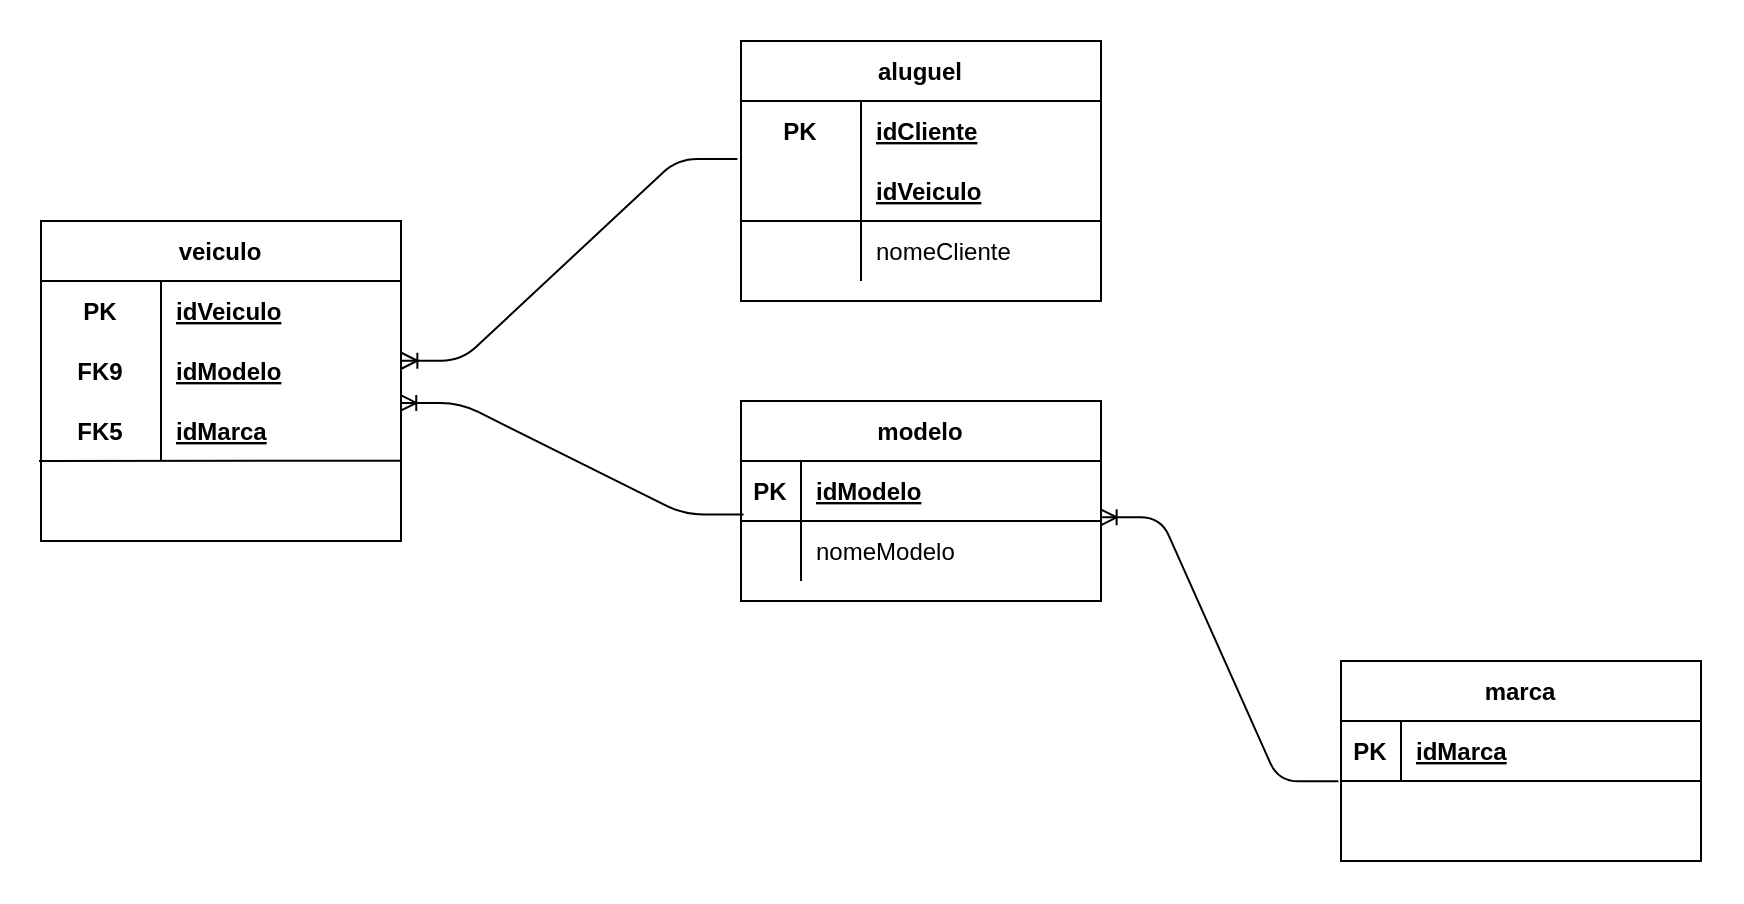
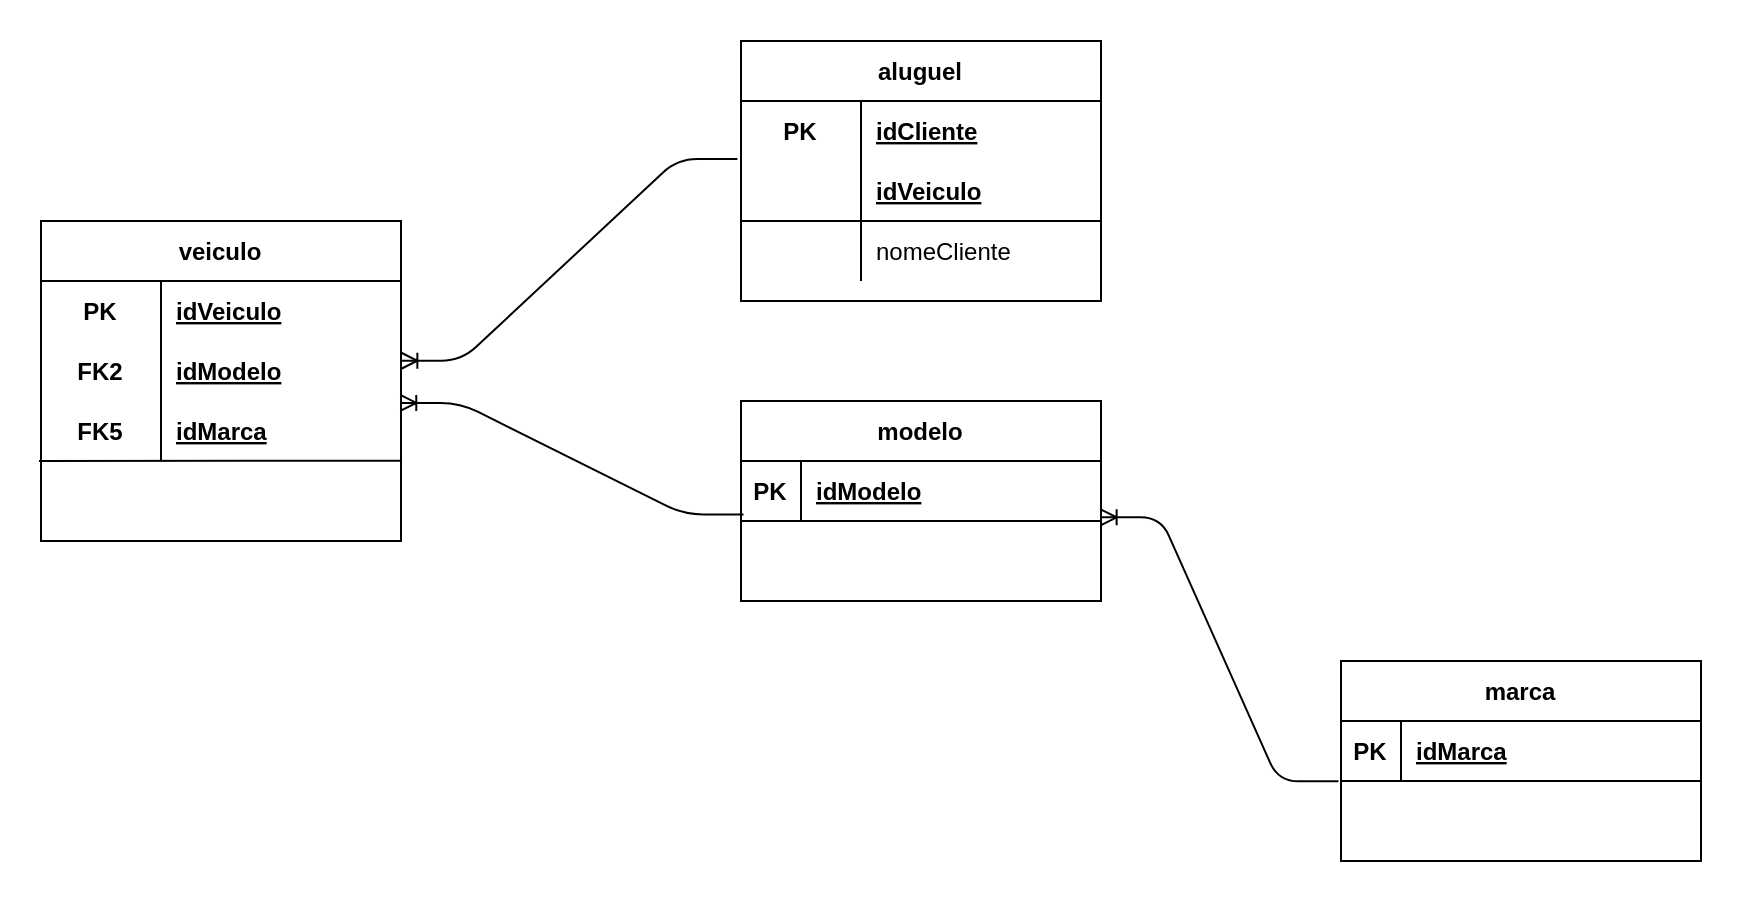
- <mxCell id="7" value="FK9" style="shape=partialRectangle;connectable=0;fillColor=none;top=0;left=0;bottom=0;right=0;fontStyle=1;overflow=hidden;" vertex="1" parent="6"><mxGeometry width="60" height="30" as="geometry" /></mxCell>
+ <mxCell id="7" value="FK2" style="shape=partialRectangle;connectable=0;fillColor=none;top=0;left=0;bottom=0;right=0;fontStyle=1;overflow=hidden;" vertex="1" parent="6"><mxGeometry width="60" height="30" as="geometry" /></mxCell>
- <mxCell id="30" value="nomeModelo" style="shape=partialRectangle;connectable=0;fillColor=none;top=0;left=0;bottom=0;right=0;align=left;spacingLeft=6;overflow=hidden;" vertex="1" parent="28"><mxGeometry x="30" width="150" height="30" as="geometry" /></mxCell>
